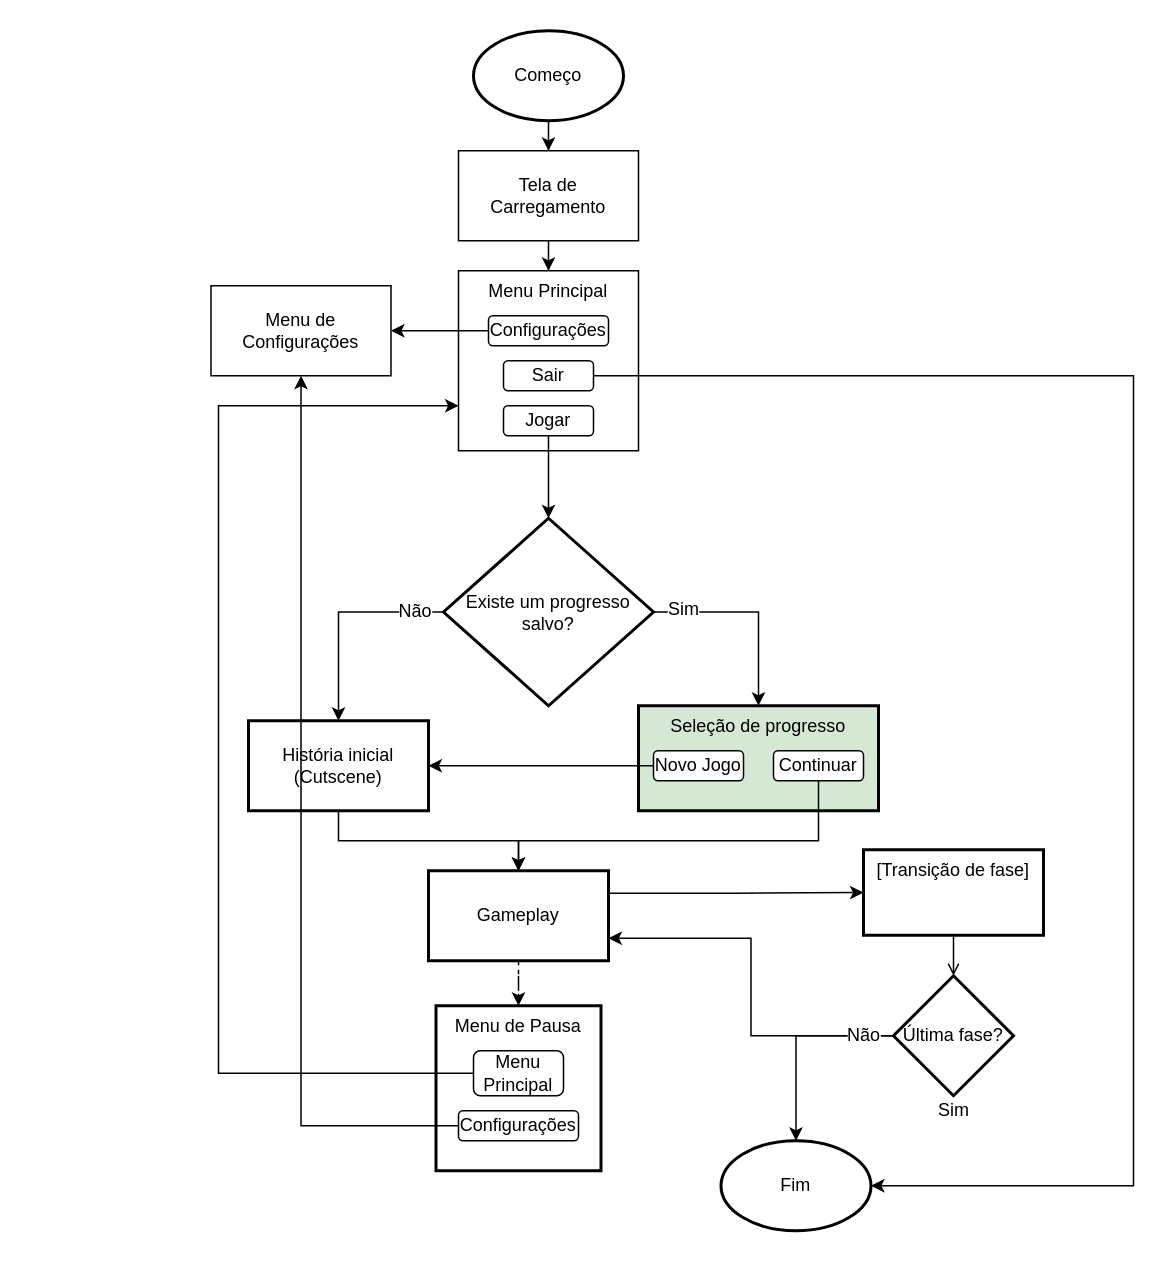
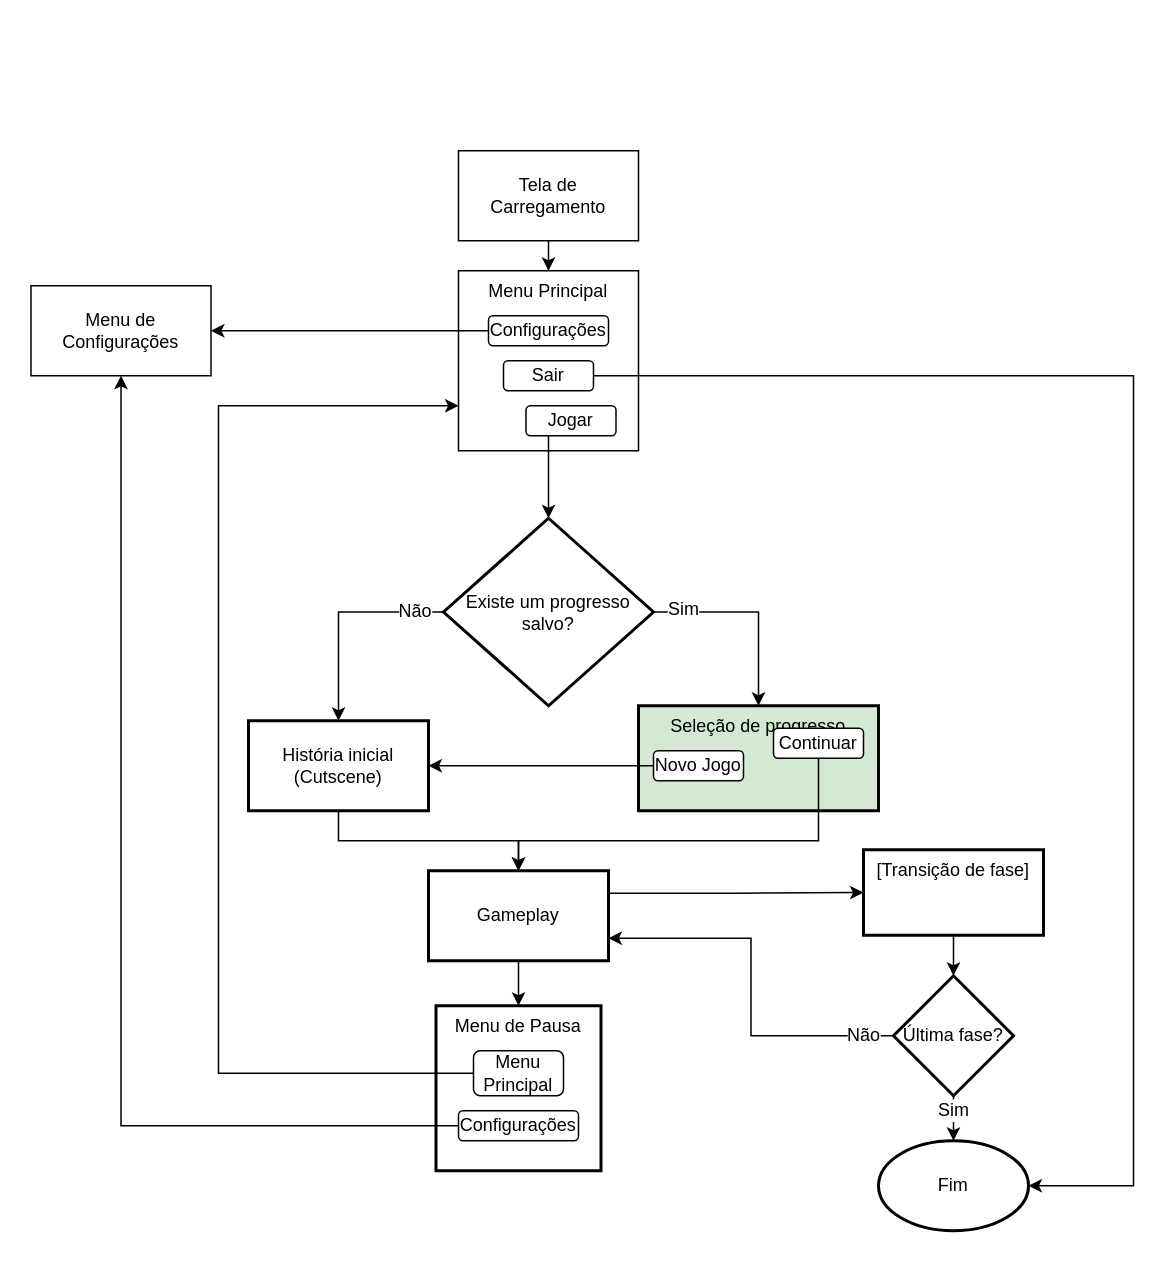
- <mxCell id="3" value="Começo" style="strokeWidth=2;html=1;shape=mxgraph.flowchart.start_1;whiteSpace=wrap;fillColor=default;" parent="1" vertex="1"><mxGeometry x="315" y="20" width="100" height="60" as="geometry" /></mxCell>
- <mxCell id="2" value="" style="edgeStyle=orthogonalEdgeStyle;rounded=0;orthogonalLoop=1;jettySize=auto;html=1;" parent="1" source="3" target="5" edge="1"><mxGeometry relative="1" as="geometry" /></mxCell>
- <mxCell id="27" value="Menu de Configurações" style="rounded=0;whiteSpace=wrap;html=1;" vertex="1" parent="1"><mxGeometry x="140" y="190" width="120" height="60" as="geometry" /></mxCell>
+ <mxCell id="27" value="Menu de Configurações" style="rounded=0;whiteSpace=wrap;html=1;" vertex="1" parent="1"><mxGeometry x="20" y="190" width="120" height="60" as="geometry" /></mxCell>
- <mxCell id="8" value="Jogar" style="rounded=1;whiteSpace=wrap;html=1;fillColor=default;" parent="1" vertex="1"><mxGeometry x="335" y="270" width="60" height="20" as="geometry" /></mxCell>
+ <mxCell id="8" value="Jogar" style="rounded=1;whiteSpace=wrap;html=1;fillColor=default;" parent="1" vertex="1"><mxGeometry x="350" y="270" width="60" height="20" as="geometry" /></mxCell>
- <mxCell id="22" value="Continuar" style="rounded=1;whiteSpace=wrap;html=1;fillColor=default;" parent="1" vertex="1"><mxGeometry x="515" y="500" width="60" height="20" as="geometry" /></mxCell>
+ <mxCell id="22" value="Continuar" style="rounded=1;whiteSpace=wrap;html=1;fillColor=default;" parent="1" vertex="1"><mxGeometry x="515" y="485" width="60" height="20" as="geometry" /></mxCell>
- <mxCell id="33" style="edgeStyle=orthogonalEdgeStyle;rounded=0;orthogonalLoop=1;jettySize=auto;html=1;entryX=0.5;entryY=0;entryDx=0;entryDy=0;endArrow=open;" edge="1" parent="1" source="34" target="37"><mxGeometry relative="1" as="geometry" /></mxCell>
+ <mxCell id="33" style="edgeStyle=orthogonalEdgeStyle;rounded=0;orthogonalLoop=1;jettySize=auto;html=1;entryX=0.5;entryY=0;entryDx=0;entryDy=0;" edge="1" parent="1" source="34" target="37"><mxGeometry relative="1" as="geometry" /></mxCell>
- <mxCell id="23" value="" style="edgeStyle=orthogonalEdgeStyle;rounded=0;orthogonalLoop=1;jettySize=auto;html=1;dashed=1;" edge="1" parent="1" source="25" target="28"><mxGeometry relative="1" as="geometry" /></mxCell>
+ <mxCell id="23" value="" style="edgeStyle=orthogonalEdgeStyle;rounded=0;orthogonalLoop=1;jettySize=auto;html=1;" edge="1" parent="1" source="25" target="28"><mxGeometry relative="1" as="geometry" /></mxCell>
- <mxCell id="26" value="Fim" style="strokeWidth=2;html=1;shape=mxgraph.flowchart.start_1;whiteSpace=wrap;" parent="1" vertex="1"><mxGeometry x="480" y="760" width="100" height="60" as="geometry" /></mxCell>
+ <mxCell id="26" value="Fim" style="strokeWidth=2;html=1;shape=mxgraph.flowchart.start_1;whiteSpace=wrap;" parent="1" vertex="1"><mxGeometry x="585" y="760" width="100" height="60" as="geometry" /></mxCell>
